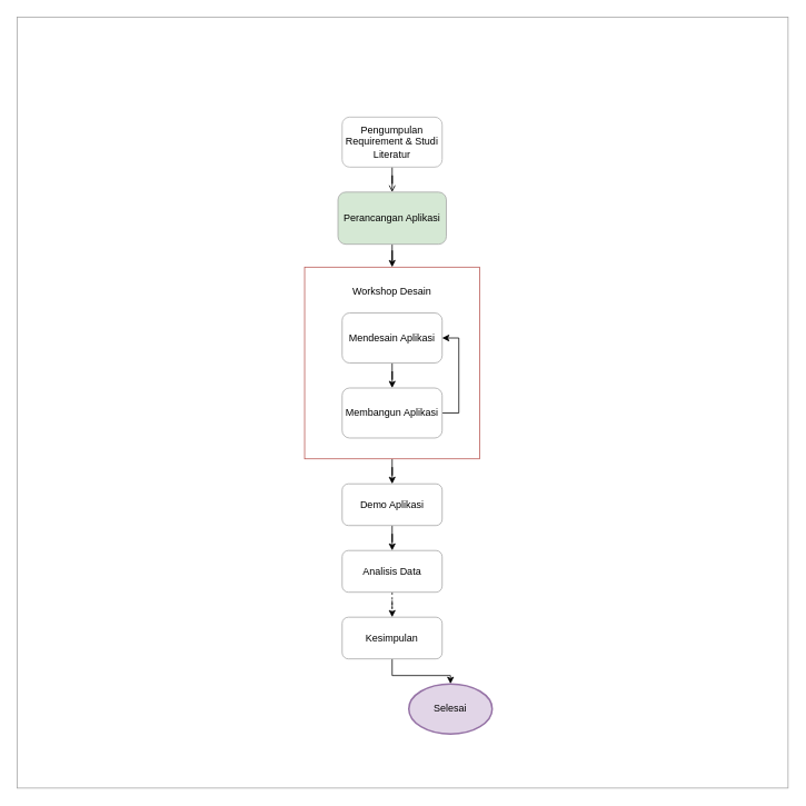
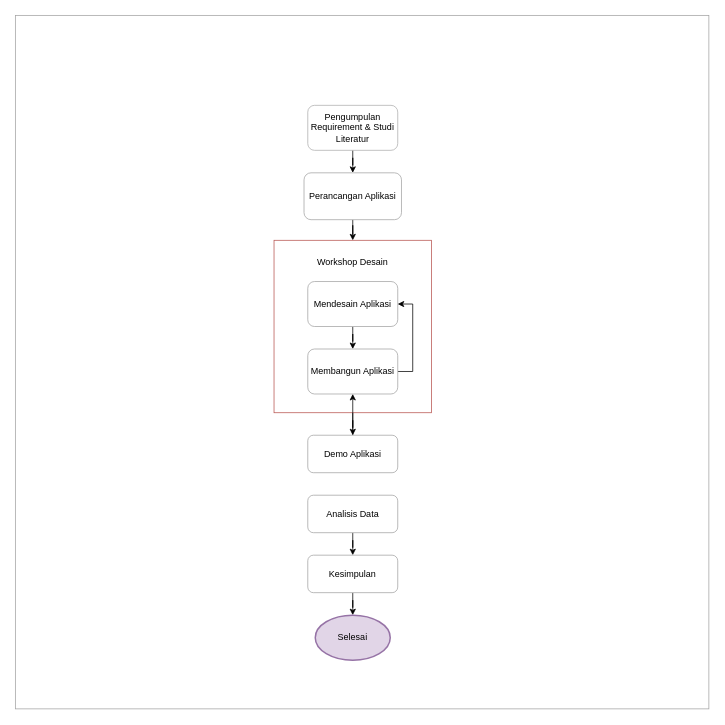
- <mxCell id="3" style="edgeStyle=orthogonalEdgeStyle;rounded=0;orthogonalLoop=1;jettySize=auto;html=1;endArrow=open;" parent="1" source="4" target="6" edge="1"><mxGeometry relative="1" as="geometry" /></mxCell>
+ <mxCell id="3" style="edgeStyle=orthogonalEdgeStyle;rounded=0;orthogonalLoop=1;jettySize=auto;html=1;" parent="1" source="4" target="6" edge="1"><mxGeometry relative="1" as="geometry" /></mxCell>
- <mxCell id="6" value="Perancangan Aplikasi" style="rounded=1;whiteSpace=wrap;html=1;strokeColor=#A3A3A3;fillColor=#d5e8d4;" parent="1" vertex="1"><mxGeometry x="405" y="230" width="130" height="62.5" as="geometry" /></mxCell>
+ <mxCell id="6" value="Perancangan Aplikasi" style="rounded=1;whiteSpace=wrap;html=1;strokeColor=#A3A3A3;" parent="1" vertex="1"><mxGeometry x="405" y="230" width="130" height="62.5" as="geometry" /></mxCell>
- <mxCell id="14" style="edgeStyle=orthogonalEdgeStyle;rounded=0;orthogonalLoop=1;jettySize=auto;html=1;" parent="1" source="15" target="17" edge="1"><mxGeometry relative="1" as="geometry" /></mxCell>
+ <mxCell id="14" style="edgeStyle=orthogonalEdgeStyle;rounded=0;orthogonalLoop=1;jettySize=auto;html=1;" parent="1" source="15" target="12" edge="1"><mxGeometry relative="1" as="geometry" /></mxCell>
- <mxCell id="16" style="edgeStyle=orthogonalEdgeStyle;rounded=0;orthogonalLoop=1;jettySize=auto;html=1;entryX=0.5;entryY=0;entryDx=0;entryDy=0;dashed=1;" parent="1" source="17" target="19" edge="1"><mxGeometry relative="1" as="geometry" /></mxCell>
+ <mxCell id="16" style="edgeStyle=orthogonalEdgeStyle;rounded=0;orthogonalLoop=1;jettySize=auto;html=1;entryX=0.5;entryY=0;entryDx=0;entryDy=0;" parent="1" source="17" target="19" edge="1"><mxGeometry relative="1" as="geometry" /></mxCell>
- <mxCell id="20" value="Selesai" style="strokeWidth=2;html=1;shape=mxgraph.flowchart.start_1;whiteSpace=wrap;fillColor=#e1d5e7;strokeColor=#9673a6;" parent="1" vertex="1"><mxGeometry x="490" y="820" width="100" height="60" as="geometry" /></mxCell>
+ <mxCell id="20" value="Selesai" style="strokeWidth=2;html=1;shape=mxgraph.flowchart.start_1;whiteSpace=wrap;fillColor=#e1d5e7;strokeColor=#9673a6;" parent="1" vertex="1"><mxGeometry x="420" y="820" width="100" height="60" as="geometry" /></mxCell>
